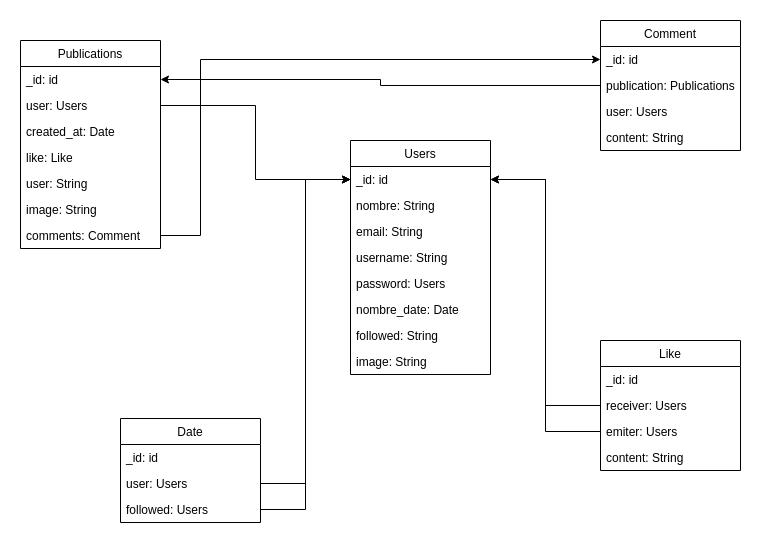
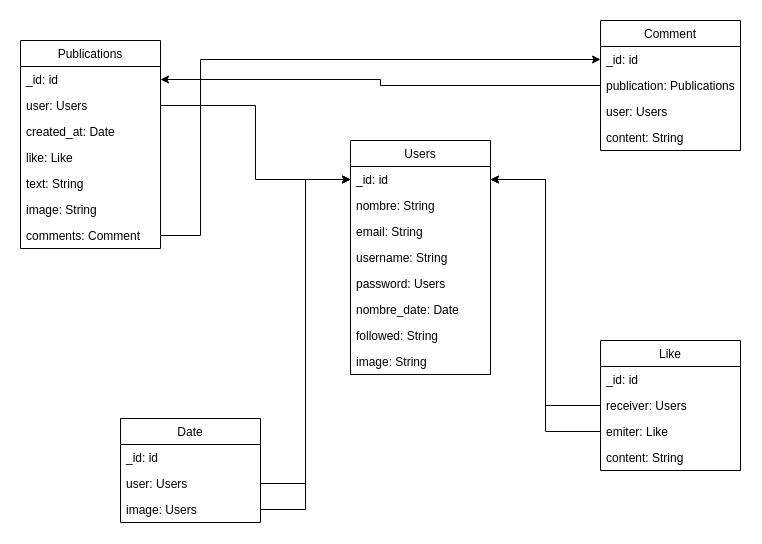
- <mxCell id="16" value="user: String" style="text;strokeColor=none;fillColor=none;align=left;verticalAlign=top;spacingLeft=4;spacingRight=4;overflow=hidden;rotatable=0;points=[[0,0.5],[1,0.5]];portConstraint=eastwest;" vertex="1" parent="11"><mxGeometry y="130" width="140" height="26" as="geometry" /></mxCell>
+ <mxCell id="16" value="text: String" style="text;strokeColor=none;fillColor=none;align=left;verticalAlign=top;spacingLeft=4;spacingRight=4;overflow=hidden;rotatable=0;points=[[0,0.5],[1,0.5]];portConstraint=eastwest;" vertex="1" parent="11"><mxGeometry y="130" width="140" height="26" as="geometry" /></mxCell>
- <mxCell id="22" value="emiter: Users" style="text;strokeColor=none;fillColor=none;align=left;verticalAlign=top;spacingLeft=4;spacingRight=4;overflow=hidden;rotatable=0;points=[[0,0.5],[1,0.5]];portConstraint=eastwest;" vertex="1" parent="19"><mxGeometry y="78" width="140" height="26" as="geometry" /></mxCell>
+ <mxCell id="22" value="emiter: Like" style="text;strokeColor=none;fillColor=none;align=left;verticalAlign=top;spacingLeft=4;spacingRight=4;overflow=hidden;rotatable=0;points=[[0,0.5],[1,0.5]];portConstraint=eastwest;" vertex="1" parent="19"><mxGeometry y="78" width="140" height="26" as="geometry" /></mxCell>
- <mxCell id="27" value="followed: Users" style="text;strokeColor=none;fillColor=none;align=left;verticalAlign=top;spacingLeft=4;spacingRight=4;overflow=hidden;rotatable=0;points=[[0,0.5],[1,0.5]];portConstraint=eastwest;" vertex="1" parent="24"><mxGeometry y="78" width="140" height="26" as="geometry" /></mxCell>
+ <mxCell id="27" value="image: Users" style="text;strokeColor=none;fillColor=none;align=left;verticalAlign=top;spacingLeft=4;spacingRight=4;overflow=hidden;rotatable=0;points=[[0,0.5],[1,0.5]];portConstraint=eastwest;" vertex="1" parent="24"><mxGeometry y="78" width="140" height="26" as="geometry" /></mxCell>
